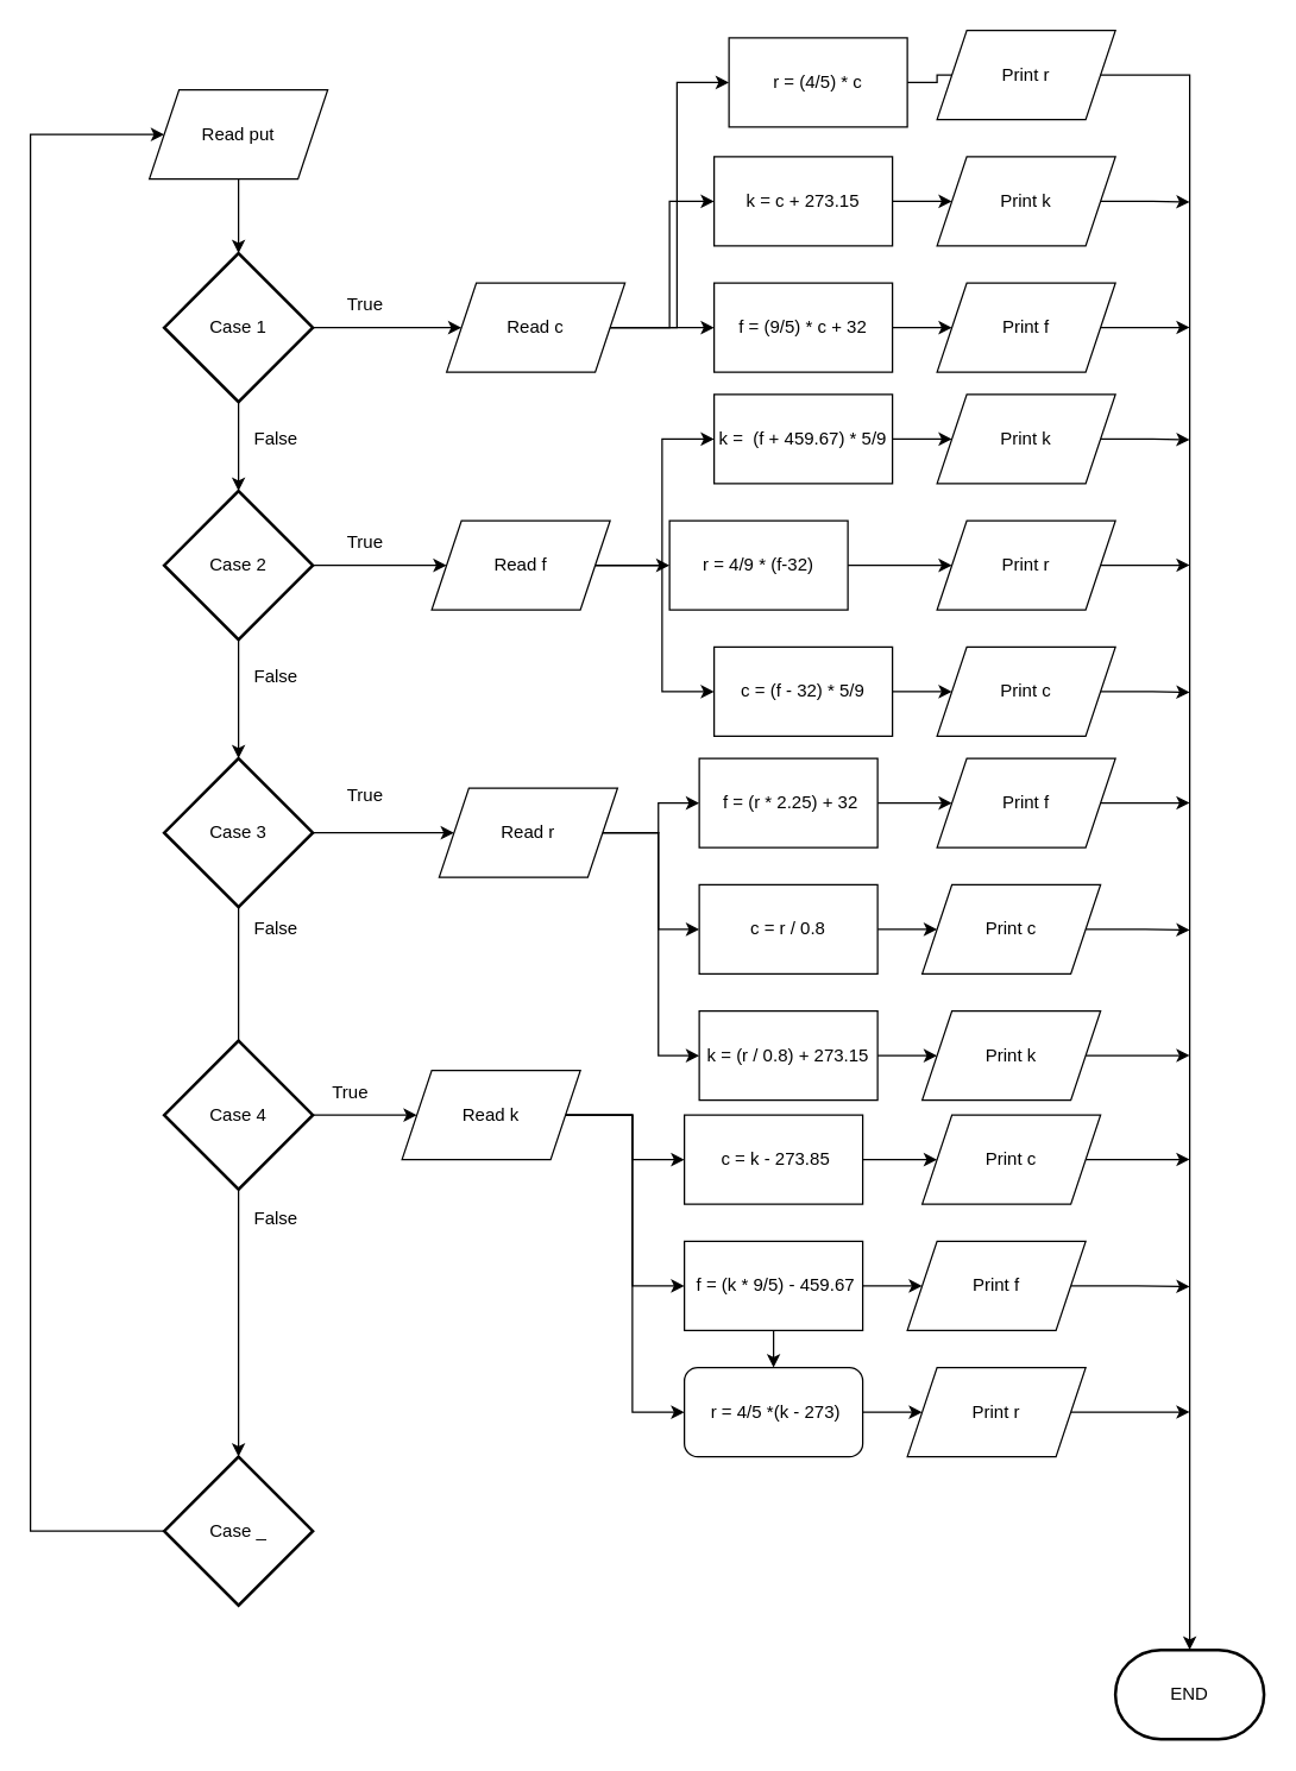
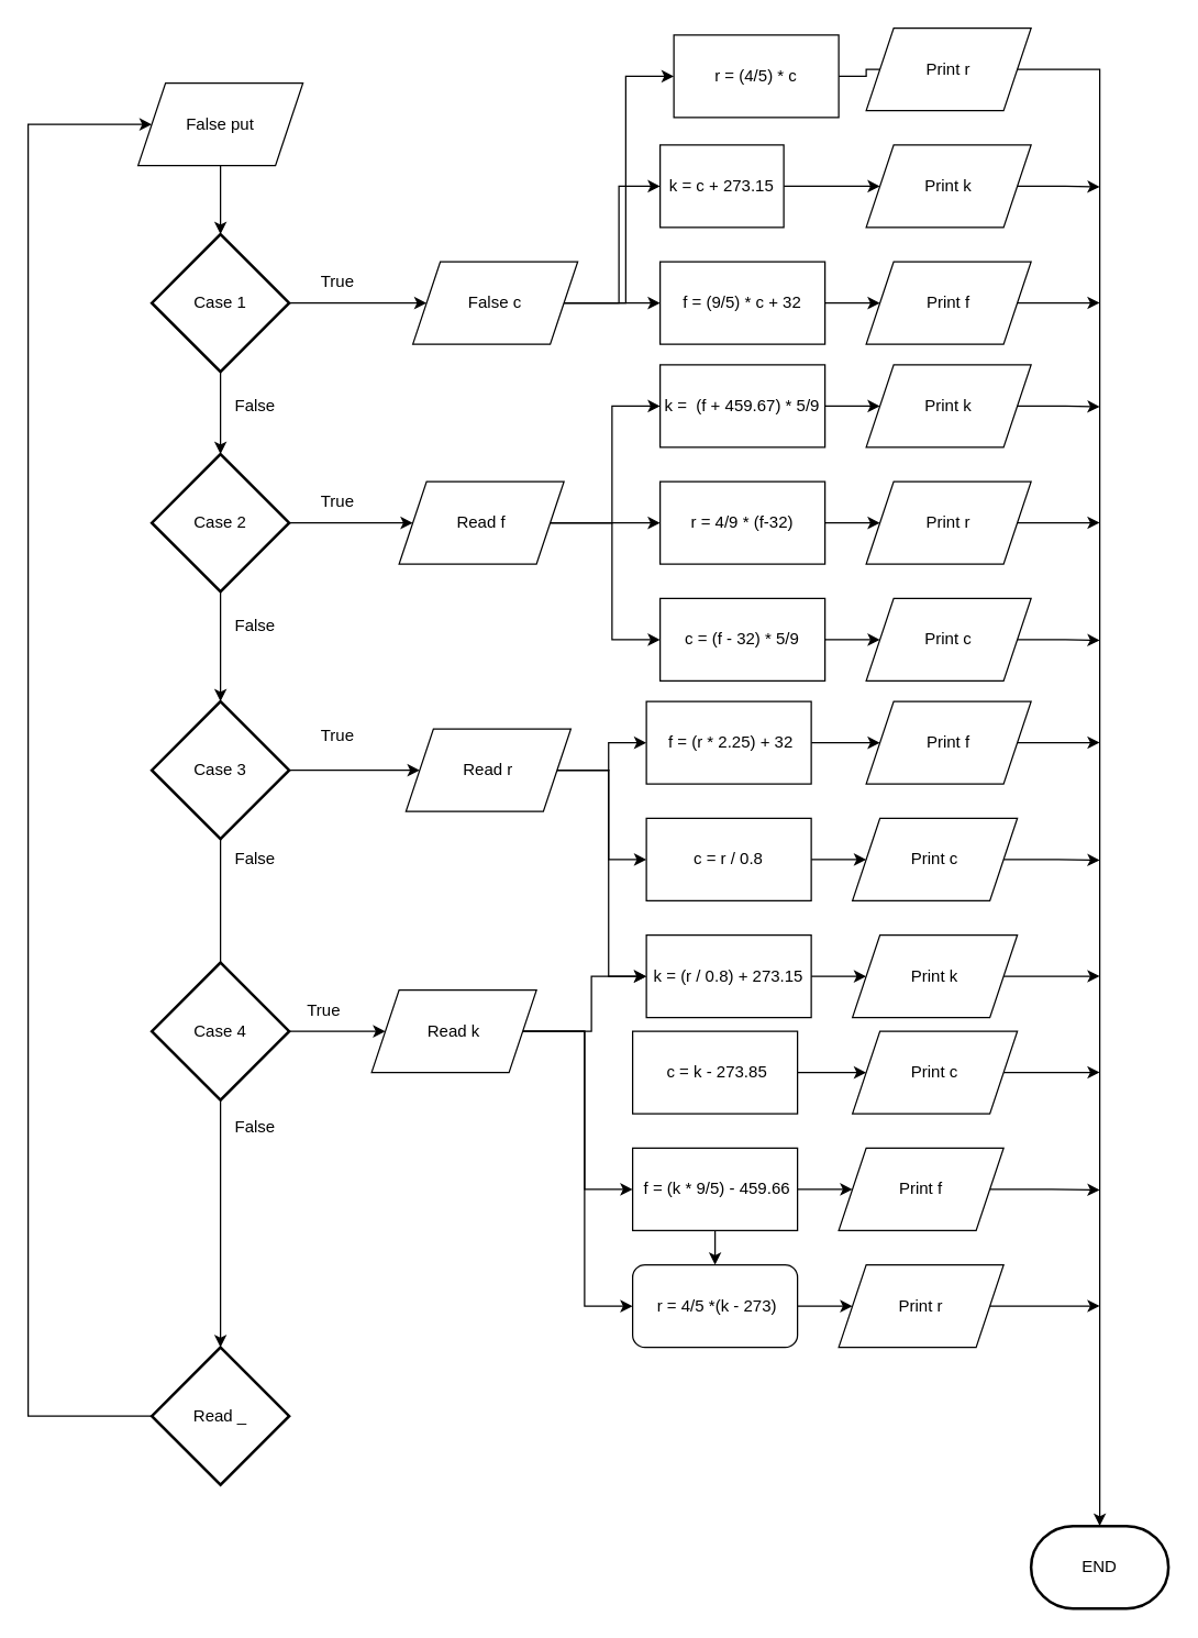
- <mxCell id="18" value="Read put" style="shape=parallelogram;perimeter=parallelogramPerimeter;whiteSpace=wrap;html=1;fixedSize=1;" vertex="1" parent="1"><mxGeometry x="100" y="60" width="120" height="60" as="geometry" /></mxCell>
+ <mxCell id="18" value="False put" style="shape=parallelogram;perimeter=parallelogramPerimeter;whiteSpace=wrap;html=1;fixedSize=1;" vertex="1" parent="1"><mxGeometry x="100" y="60" width="120" height="60" as="geometry" /></mxCell>
- <mxCell id="7" value="k = c + 273.15" style="rounded=0;whiteSpace=wrap;html=1;" vertex="1" parent="1"><mxGeometry x="480" y="105" width="120" height="60" as="geometry" /></mxCell>
+ <mxCell id="7" value="k = c + 273.15" style="rounded=0;whiteSpace=wrap;html=1;" vertex="1" parent="1"><mxGeometry x="480" y="105" width="90" height="60" as="geometry" /></mxCell>
- <mxCell id="5" value="Read c" style="shape=parallelogram;perimeter=parallelogramPerimeter;whiteSpace=wrap;html=1;fixedSize=1;" vertex="1" parent="1"><mxGeometry x="300" y="190" width="120" height="60" as="geometry" /></mxCell>
+ <mxCell id="5" value="False c" style="shape=parallelogram;perimeter=parallelogramPerimeter;whiteSpace=wrap;html=1;fixedSize=1;" vertex="1" parent="1"><mxGeometry x="300" y="190" width="120" height="60" as="geometry" /></mxCell>
- <mxCell id="32" value="r = 4/9 * (f-32)" style="rounded=0;whiteSpace=wrap;html=1;" vertex="1" parent="1"><mxGeometry x="450" y="350" width="120" height="60" as="geometry" /></mxCell>
+ <mxCell id="32" value="r = 4/9 * (f-32)" style="rounded=0;whiteSpace=wrap;html=1;" vertex="1" parent="1"><mxGeometry x="480" y="350" width="120" height="60" as="geometry" /></mxCell>
- <mxCell id="65" style="edgeStyle=orthogonalEdgeStyle;rounded=0;orthogonalLoop=1;jettySize=auto;html=1;exitX=1;exitY=0.5;exitDx=0;exitDy=0;entryX=0;entryY=0.5;entryDx=0;entryDy=0;" edge="1" parent="1" source="68" target="73"><mxGeometry relative="1" as="geometry" /></mxCell>
+ <mxCell id="65" style="edgeStyle=orthogonalEdgeStyle;rounded=0;orthogonalLoop=1;jettySize=auto;html=1;exitX=1;exitY=0.5;exitDx=0;exitDy=0;" edge="1" parent="1" source="68" target="54"><mxGeometry relative="1" as="geometry" /></mxCell>
- <mxCell id="71" value="&amp;nbsp;f = (k * 9/5) - 459.67" style="rounded=0;whiteSpace=wrap;html=1;" vertex="1" parent="1"><mxGeometry x="460" y="835" width="120" height="60" as="geometry" /></mxCell>
+ <mxCell id="71" value="&amp;nbsp;f = (k * 9/5) - 459.66" style="rounded=0;whiteSpace=wrap;html=1;" vertex="1" parent="1"><mxGeometry x="460" y="835" width="120" height="60" as="geometry" /></mxCell>
- <mxCell id="89" value="Case _" style="strokeWidth=2;html=1;shape=mxgraph.flowchart.decision;whiteSpace=wrap;" vertex="1" parent="1"><mxGeometry x="110" y="980" width="100" height="100" as="geometry" /></mxCell>
+ <mxCell id="89" value="Read _" style="strokeWidth=2;html=1;shape=mxgraph.flowchart.decision;whiteSpace=wrap;" vertex="1" parent="1"><mxGeometry x="110" y="980" width="100" height="100" as="geometry" /></mxCell>
